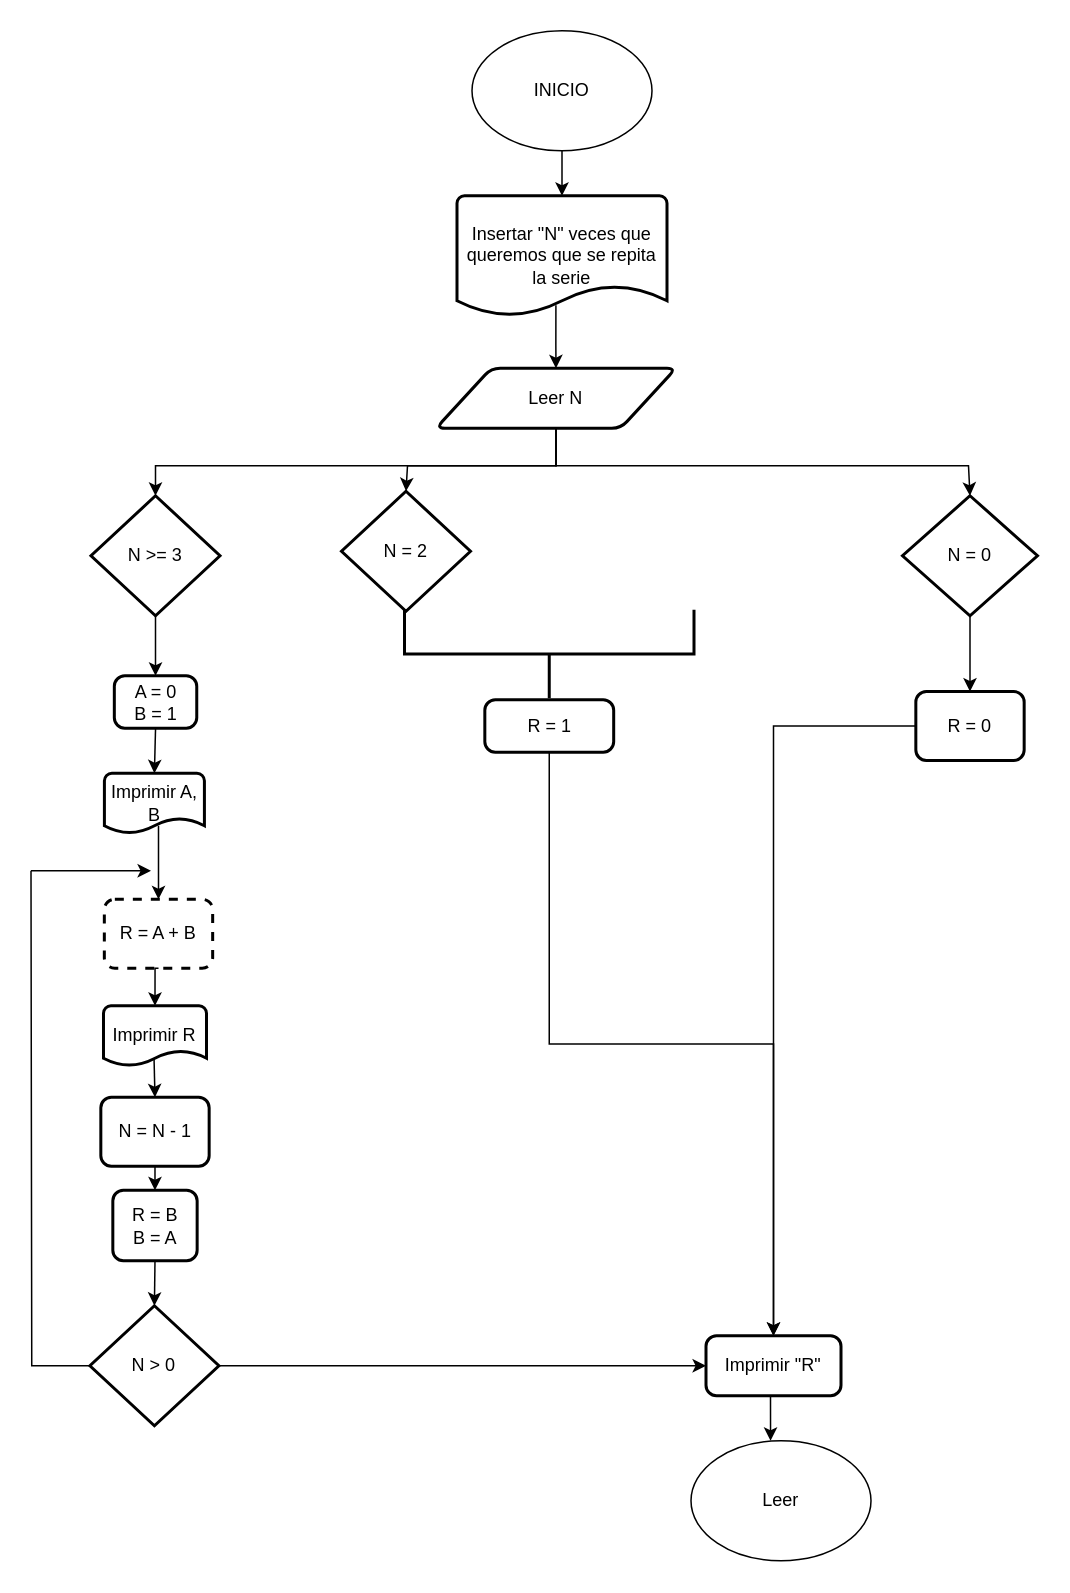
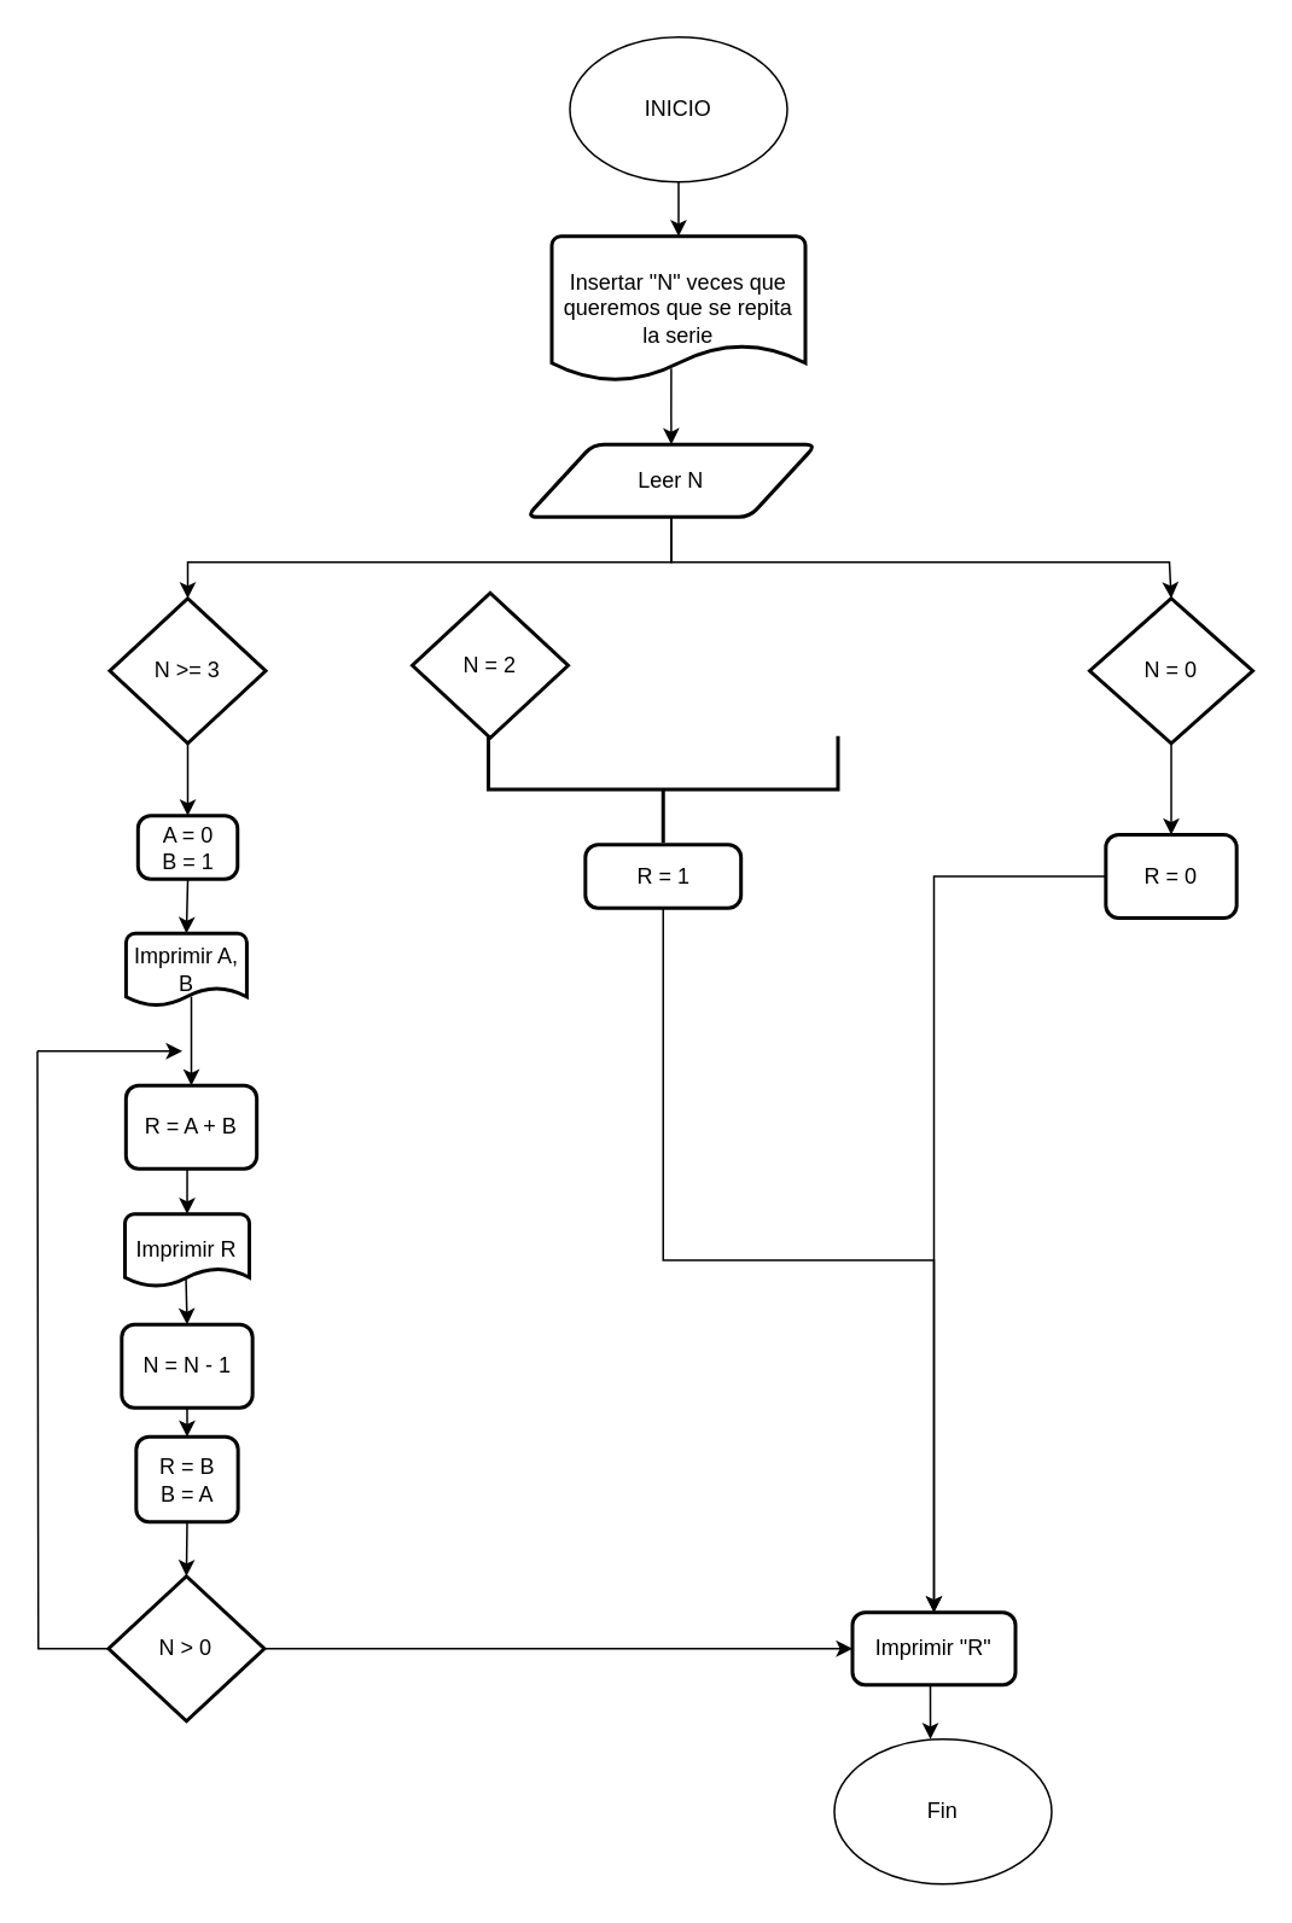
- <mxCell id="5" style="edgeStyle=orthogonalEdgeStyle;rounded=0;orthogonalLoop=1;jettySize=auto;html=1;entryX=0.5;entryY=0;entryDx=0;entryDy=0;entryPerimeter=0;" edge="1" parent="1" source="6" target="9"><mxGeometry relative="1" as="geometry"><mxPoint x="270" y="320" as="targetPoint" /><Array as="points"><mxPoint x="370" y="310" /><mxPoint x="271" y="310" /></Array></mxGeometry></mxCell>
- <mxCell id="19" value="R = A + B" style="rounded=1;whiteSpace=wrap;html=1;absoluteArcSize=1;arcSize=14;strokeWidth=2;dashed=1;" vertex="1" parent="1"><mxGeometry x="68.89" y="599" width="72.22" height="46" as="geometry" /></mxCell>
+ <mxCell id="19" value="R = A + B" style="rounded=1;whiteSpace=wrap;html=1;absoluteArcSize=1;arcSize=14;strokeWidth=2;" vertex="1" parent="1"><mxGeometry x="68.89" y="599" width="72.22" height="46" as="geometry" /></mxCell>
- <mxCell id="37" value="Leer" style="ellipse;whiteSpace=wrap;html=1;" vertex="1" parent="1"><mxGeometry x="460" y="960" width="120" height="80" as="geometry" /></mxCell>
+ <mxCell id="37" value="Fin" style="ellipse;whiteSpace=wrap;html=1;" vertex="1" parent="1"><mxGeometry x="460" y="960" width="120" height="80" as="geometry" /></mxCell>
